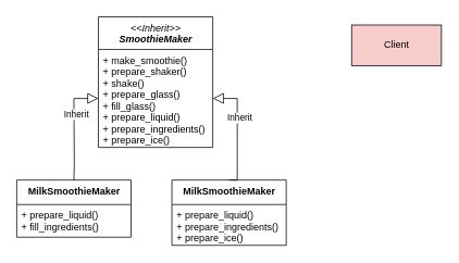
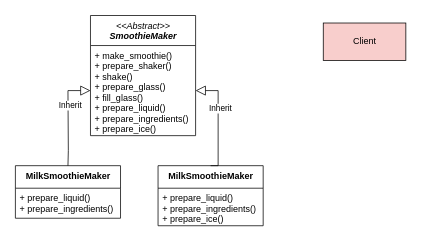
- <mxCell id="2" value="&amp;lt;&amp;lt;Inherit&amp;gt;&amp;gt;&lt;br&gt;&lt;b&gt;SmoothieMaker&lt;/b&gt;" style="swimlane;fontStyle=2;align=center;verticalAlign=top;childLayout=stackLayout;horizontal=1;startSize=40;horizontalStack=0;resizeParent=1;resizeParentMax=0;resizeLast=0;collapsible=1;marginBottom=0;html=1;" vertex="1" parent="1"><mxGeometry x="120" y="20" width="140" height="160" as="geometry" /></mxCell>
+ <mxCell id="2" value="&amp;lt;&amp;lt;Abstract&amp;gt;&amp;gt;&lt;br&gt;&lt;b&gt;SmoothieMaker&lt;/b&gt;" style="swimlane;fontStyle=2;align=center;verticalAlign=top;childLayout=stackLayout;horizontal=1;startSize=40;horizontalStack=0;resizeParent=1;resizeParentMax=0;resizeLast=0;collapsible=1;marginBottom=0;html=1;" vertex="1" parent="1"><mxGeometry x="120" y="20" width="140" height="160" as="geometry" /></mxCell>
- <mxCell id="5" value="+ prepare_liquid()&#10;+ fill_ingredients()" style="text;strokeColor=none;fillColor=none;align=left;verticalAlign=top;spacingLeft=4;spacingRight=4;overflow=hidden;rotatable=0;points=[[0,0.5],[1,0.5]];portConstraint=eastwest;" vertex="1" parent="4"><mxGeometry y="30" width="140" height="40" as="geometry" /></mxCell>
+ <mxCell id="5" value="+ prepare_liquid()&#10;+ prepare_ingredients()" style="text;strokeColor=none;fillColor=none;align=left;verticalAlign=top;spacingLeft=4;spacingRight=4;overflow=hidden;rotatable=0;points=[[0,0.5],[1,0.5]];portConstraint=eastwest;" vertex="1" parent="4"><mxGeometry y="30" width="140" height="40" as="geometry" /></mxCell>
